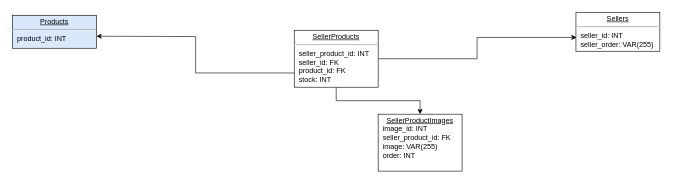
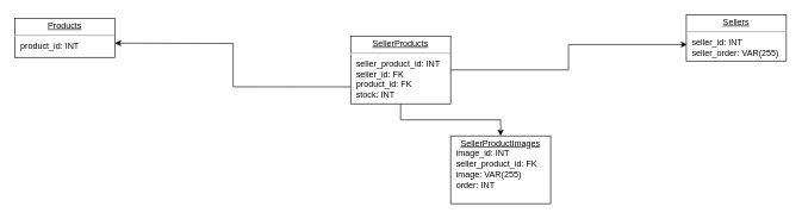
- <mxCell id="2" value="&lt;p style=&quot;margin: 0px ; margin-top: 4px ; text-align: center ; text-decoration: underline&quot;&gt;Products&lt;/p&gt;&lt;hr&gt;&lt;p style=&quot;margin: 0px ; margin-left: 8px&quot;&gt;product_id: INT&lt;/p&gt;&lt;p style=&quot;margin: 0px ; margin-left: 8px&quot;&gt;&lt;br&gt;&lt;/p&gt;" style="verticalAlign=top;align=left;overflow=fill;fontSize=12;fontFamily=Helvetica;html=1;rounded=0;shadow=0;comic=0;labelBackgroundColor=none;strokeWidth=1;fillColor=#dae8fc;" parent="1" vertex="1"><mxGeometry x="20" y="25" width="140" height="55" as="geometry" /></mxCell>
+ <mxCell id="2" value="&lt;p style=&quot;margin: 0px ; margin-top: 4px ; text-align: center ; text-decoration: underline&quot;&gt;Products&lt;/p&gt;&lt;hr&gt;&lt;p style=&quot;margin: 0px ; margin-left: 8px&quot;&gt;product_id: INT&lt;/p&gt;&lt;p style=&quot;margin: 0px ; margin-left: 8px&quot;&gt;&lt;br&gt;&lt;/p&gt;" style="verticalAlign=top;align=left;overflow=fill;fontSize=12;fontFamily=Helvetica;html=1;rounded=0;shadow=0;comic=0;labelBackgroundColor=none;strokeWidth=1" parent="1" vertex="1"><mxGeometry x="20" y="25" width="140" height="55" as="geometry" /></mxCell>
